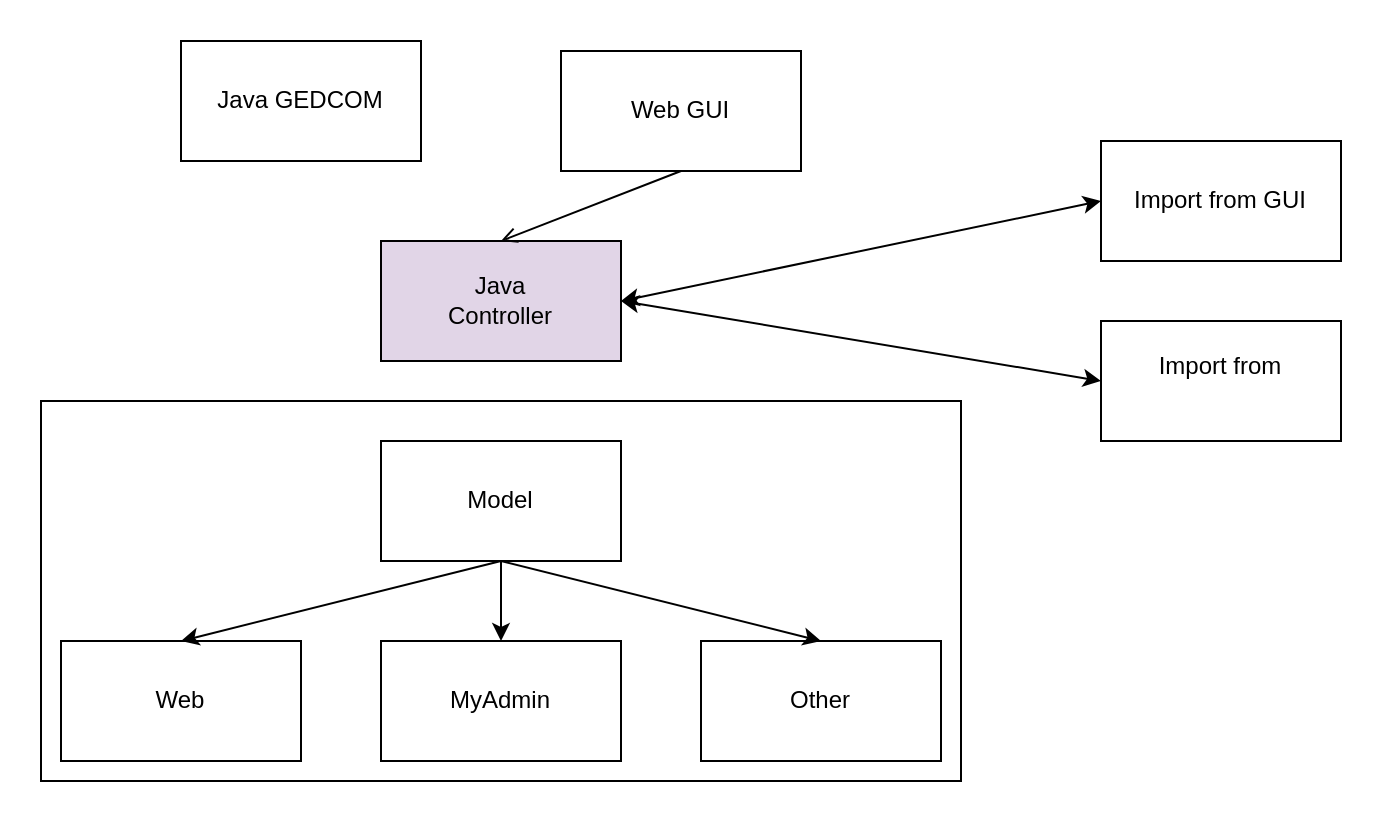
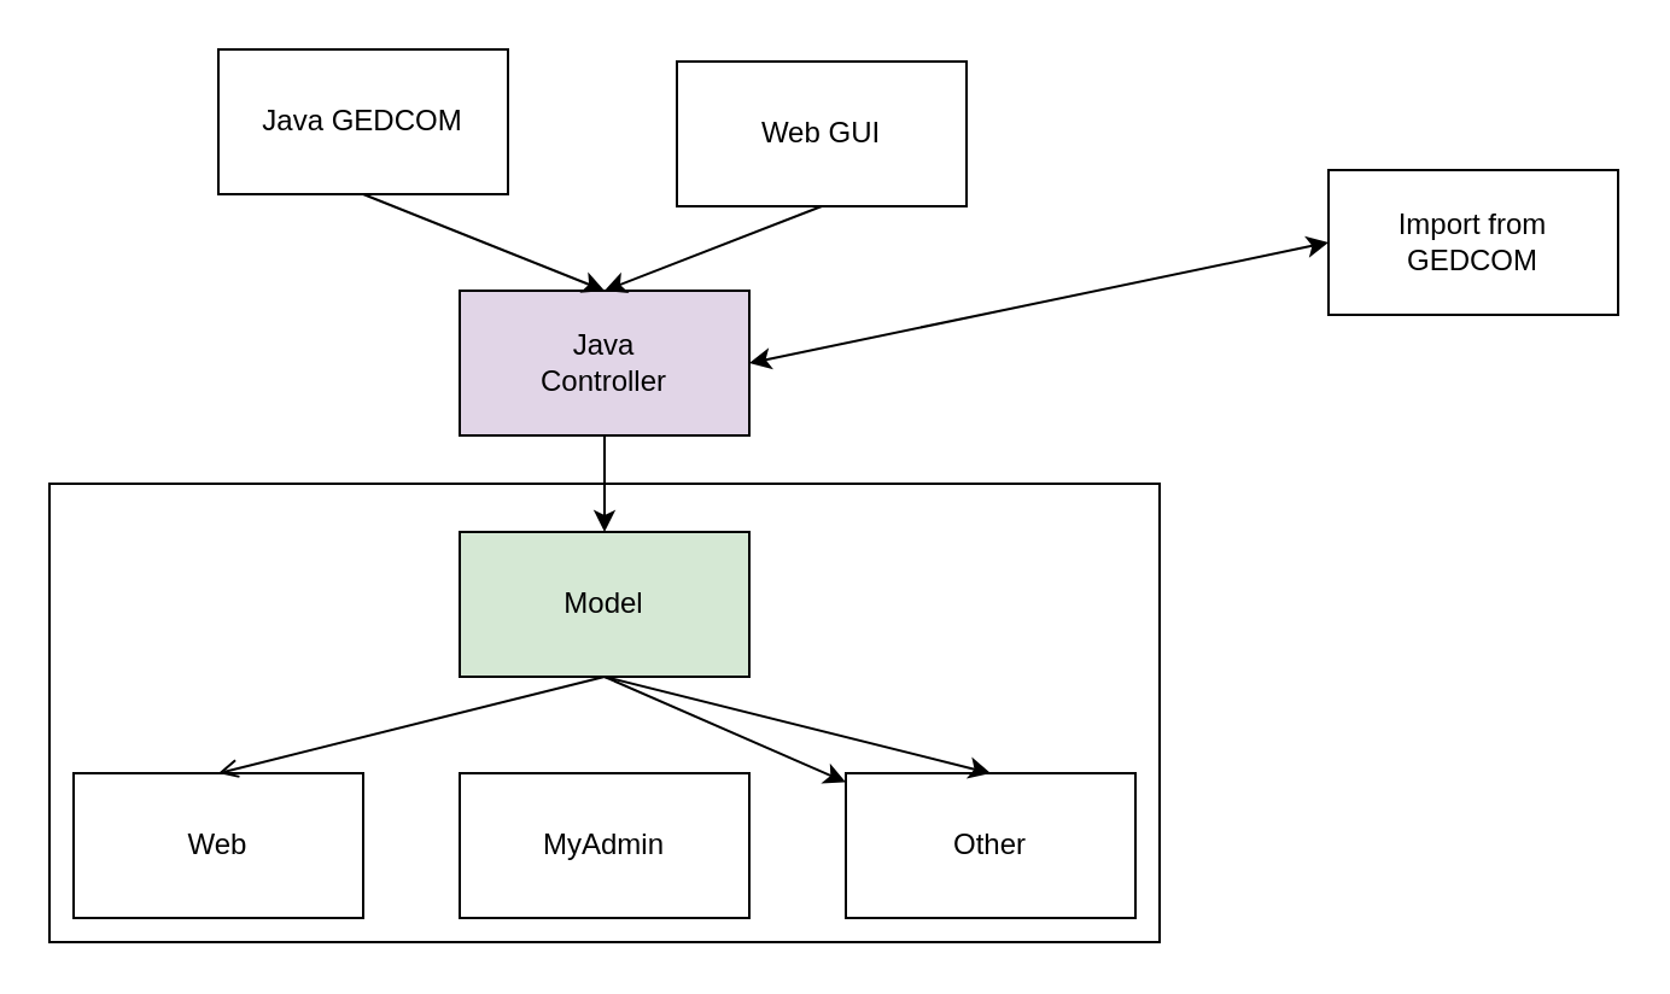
+ <mxCell id="10" value="" style="endArrow=classic;html=1;exitX=0.5;exitY=1;exitDx=0;exitDy=0;entryX=0.5;entryY=0;entryDx=0;entryDy=0;" edge="1" parent="1" source="3" target="5"><mxGeometry width="50" height="50" relative="1" as="geometry"><mxPoint x="300" y="460" as="sourcePoint" /><mxPoint x="350" y="410" as="targetPoint" /></mxGeometry></mxCell>
- <mxCell id="17" value="Import from GUI" style="rounded=0;whiteSpace=wrap;html=1;" vertex="1" parent="1"><mxGeometry x="550" y="70" width="120" height="60" as="geometry" /></mxCell>
+ <mxCell id="17" value="Import from GEDCOM" style="rounded=0;whiteSpace=wrap;html=1;" vertex="1" parent="1"><mxGeometry x="550" y="70" width="120" height="60" as="geometry" /></mxCell>
- <mxCell id="11" value="" style="endArrow=open;html=1;exitX=0.5;exitY=1;exitDx=0;exitDy=0;entryX=0.5;entryY=0;entryDx=0;entryDy=0;" edge="1" parent="1" source="4" target="5"><mxGeometry width="50" height="50" relative="1" as="geometry"><mxPoint x="160" y="90" as="sourcePoint" /><mxPoint x="254" y="127" as="targetPoint" /></mxGeometry></mxCell>
+ <mxCell id="11" value="" style="endArrow=classic;html=1;exitX=0.5;exitY=1;exitDx=0;exitDy=0;entryX=0.5;entryY=0;entryDx=0;entryDy=0;" edge="1" parent="1" source="4" target="5"><mxGeometry width="50" height="50" relative="1" as="geometry"><mxPoint x="160" y="90" as="sourcePoint" /><mxPoint x="254" y="127" as="targetPoint" /></mxGeometry></mxCell>
- <mxCell id="19" value="" style="endArrow=classic;startArrow=classic;html=1;entryX=0;entryY=0.5;entryDx=0;entryDy=0;exitX=1;exitY=0.5;exitDx=0;exitDy=0;" edge="1" parent="1" source="5" target="18"><mxGeometry width="50" height="50" relative="1" as="geometry"><mxPoint x="300" y="460" as="sourcePoint" /><mxPoint x="580" y="240" as="targetPoint" /></mxGeometry></mxCell>
- <mxCell id="18" value="&lt;div&gt;Import from&lt;/div&gt;&lt;div&gt;&lt;br&gt;&lt;/div&gt;" style="rounded=0;whiteSpace=wrap;html=1;" vertex="1" parent="1"><mxGeometry x="550" y="160" width="120" height="60" as="geometry" /></mxCell>
+ <mxCell id="12" value="" style="endArrow=classic;html=1;exitX=0.5;exitY=1;exitDx=0;exitDy=0;entryX=0.5;entryY=0;entryDx=0;entryDy=0;" edge="1" parent="1" source="5" target="6"><mxGeometry width="50" height="50" relative="1" as="geometry"><mxPoint x="300" y="460" as="sourcePoint" /><mxPoint x="350" y="410" as="targetPoint" /></mxGeometry></mxCell>
- <mxCell id="6" value="Model" style="rounded=0;whiteSpace=wrap;html=1;" vertex="1" parent="1"><mxGeometry x="190" y="220" width="120" height="60" as="geometry" /></mxCell>
+ <mxCell id="6" value="Model" style="rounded=0;whiteSpace=wrap;html=1;fillColor=#d5e8d4;" vertex="1" parent="1"><mxGeometry x="190" y="220" width="120" height="60" as="geometry" /></mxCell>
- <mxCell id="14" value="" style="endArrow=classic;html=1;exitX=0.5;exitY=1;exitDx=0;exitDy=0;entryX=0.5;entryY=0;entryDx=0;entryDy=0;" edge="1" parent="1" source="6" target="7"><mxGeometry width="50" height="50" relative="1" as="geometry"><mxPoint x="260" y="290" as="sourcePoint" /><mxPoint x="100" y="330" as="targetPoint" /></mxGeometry></mxCell>
+ <mxCell id="14" value="" style="endArrow=classic;html=1;exitX=0.5;exitY=1;exitDx=0;exitDy=0;" edge="1" parent="1" source="6" target="9"><mxGeometry width="50" height="50" relative="1" as="geometry"><mxPoint x="260" y="290" as="sourcePoint" /><mxPoint x="100" y="330" as="targetPoint" /></mxGeometry></mxCell>
- <mxCell id="13" value="" style="endArrow=classic;html=1;exitX=0.5;exitY=1;exitDx=0;exitDy=0;entryX=0.5;entryY=0;entryDx=0;entryDy=0;" edge="1" parent="1" source="6" target="8"><mxGeometry width="50" height="50" relative="1" as="geometry"><mxPoint x="300" y="460" as="sourcePoint" /><mxPoint x="350" y="410" as="targetPoint" /></mxGeometry></mxCell>
+ <mxCell id="13" value="" style="endArrow=open;html=1;exitX=0.5;exitY=1;exitDx=0;exitDy=0;entryX=0.5;entryY=0;entryDx=0;entryDy=0;" edge="1" parent="1" source="6" target="8"><mxGeometry width="50" height="50" relative="1" as="geometry"><mxPoint x="300" y="460" as="sourcePoint" /><mxPoint x="350" y="410" as="targetPoint" /></mxGeometry></mxCell>
